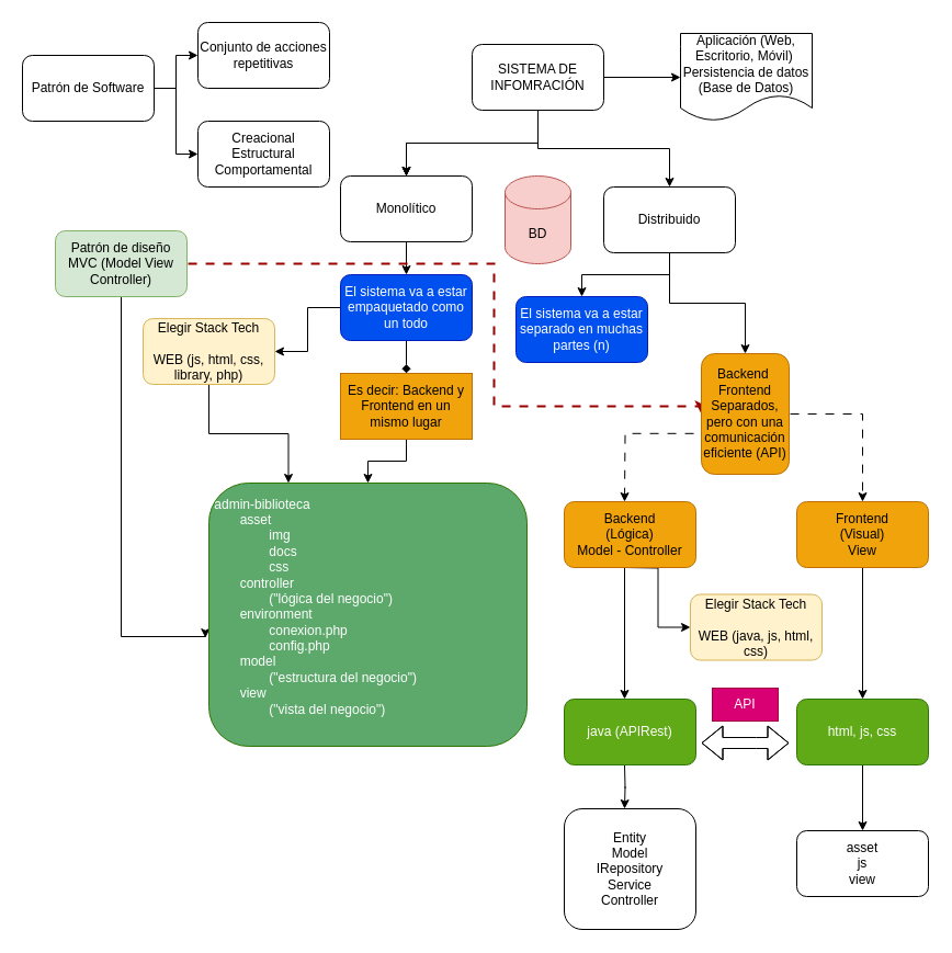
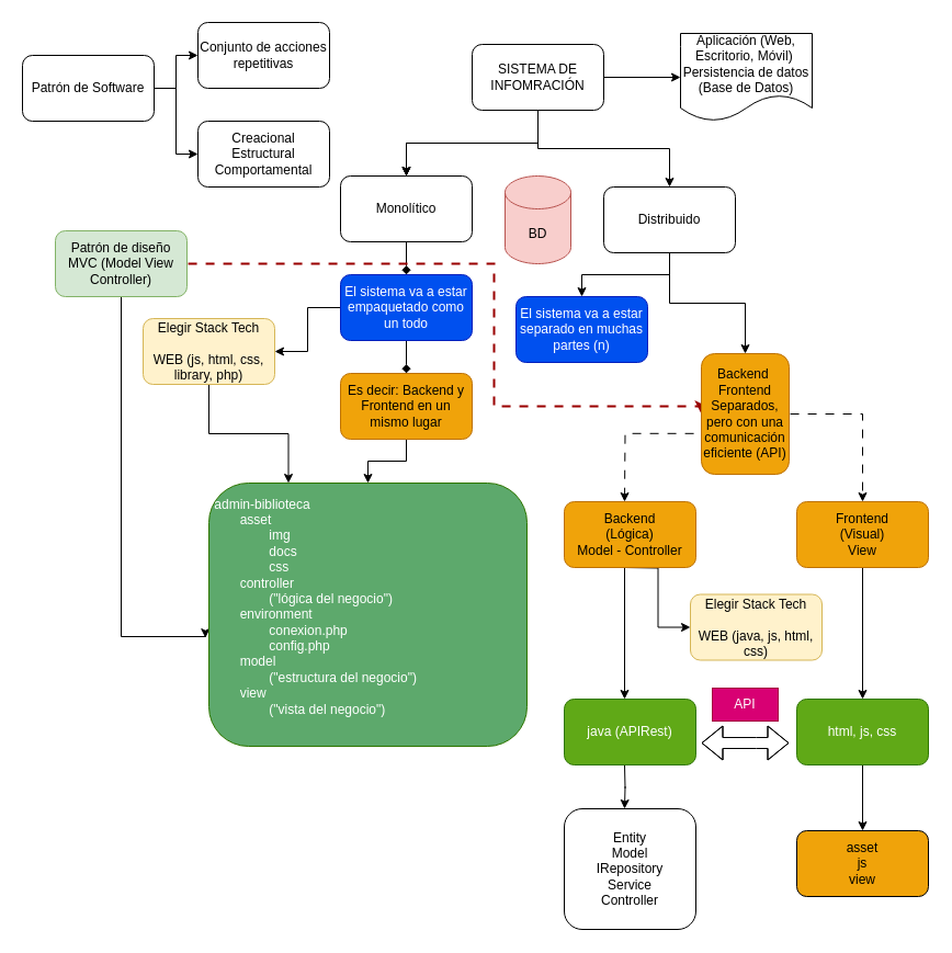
- <mxCell id="9" value="" style="edgeStyle=orthogonalEdgeStyle;rounded=0;orthogonalLoop=1;jettySize=auto;html=1;" edge="1" parent="1" source="10" target="17"><mxGeometry relative="1" as="geometry" /></mxCell>
+ <mxCell id="9" value="" style="edgeStyle=orthogonalEdgeStyle;rounded=0;orthogonalLoop=1;jettySize=auto;html=1;endArrow=diamond;" edge="1" parent="1" source="10" target="17"><mxGeometry relative="1" as="geometry" /></mxCell>
- <mxCell id="29" value="Es decir: Backend y Frontend en un mismo lugar" style="whiteSpace=wrap;html=1;fillColor=#f0a30a;fontColor=#000000;strokeColor=#BD7000;rounded=0;" vertex="1" parent="1"><mxGeometry x="310" y="340" width="120" height="60" as="geometry" /></mxCell>
+ <mxCell id="29" value="Es decir: Backend y Frontend en un mismo lugar" style="whiteSpace=wrap;html=1;rounded=1;fillColor=#f0a30a;fontColor=#000000;strokeColor=#BD7000;" vertex="1" parent="1"><mxGeometry x="310" y="340" width="120" height="60" as="geometry" /></mxCell>
- <mxCell id="48" value="asset&lt;div&gt;js&lt;/div&gt;&lt;div&gt;view&lt;/div&gt;" style="whiteSpace=wrap;html=1;rounded=1;align=center;" vertex="1" parent="1"><mxGeometry x="726" y="757" width="120" height="60" as="geometry" /></mxCell>
+ <mxCell id="48" value="asset&lt;div&gt;js&lt;/div&gt;&lt;div&gt;view&lt;/div&gt;" style="whiteSpace=wrap;html=1;rounded=1;align=center;fillColor=#f0a30a;" vertex="1" parent="1"><mxGeometry x="726" y="757" width="120" height="60" as="geometry" /></mxCell>
